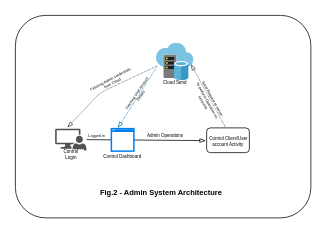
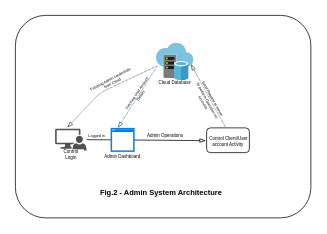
- <mxCell id="12" value="Cloud Send" style="text;html=1;strokeColor=none;fillColor=none;align=center;verticalAlign=middle;whiteSpace=wrap;rounded=0;labelBackgroundColor=#FFFFFF;fontSize=6;fontColor=#000000;" parent="1" vertex="1"><mxGeometry x="203" y="95" width="60" height="30" as="geometry" /></mxCell>
+ <mxCell id="12" value="Cloud Database" style="text;html=1;strokeColor=none;fillColor=none;align=center;verticalAlign=middle;whiteSpace=wrap;rounded=0;labelBackgroundColor=#FFFFFF;fontSize=6;fontColor=#000000;" parent="1" vertex="1"><mxGeometry x="203" y="95" width="60" height="30" as="geometry" /></mxCell>
- <mxCell id="10" value="Control Dashboard" style="text;html=1;strokeColor=none;fillColor=none;align=center;verticalAlign=middle;whiteSpace=wrap;rounded=0;labelBackgroundColor=#FFFFFF;fontSize=6;fontColor=#000000;" parent="1" vertex="1"><mxGeometry x="133" y="194" width="60" height="30" as="geometry" /></mxCell>
+ <mxCell id="10" value="Admin Dashboard" style="text;html=1;strokeColor=none;fillColor=none;align=center;verticalAlign=middle;whiteSpace=wrap;rounded=0;labelBackgroundColor=#FFFFFF;fontSize=6;fontColor=#000000;" parent="1" vertex="1"><mxGeometry x="133" y="194" width="60" height="30" as="geometry" /></mxCell>
